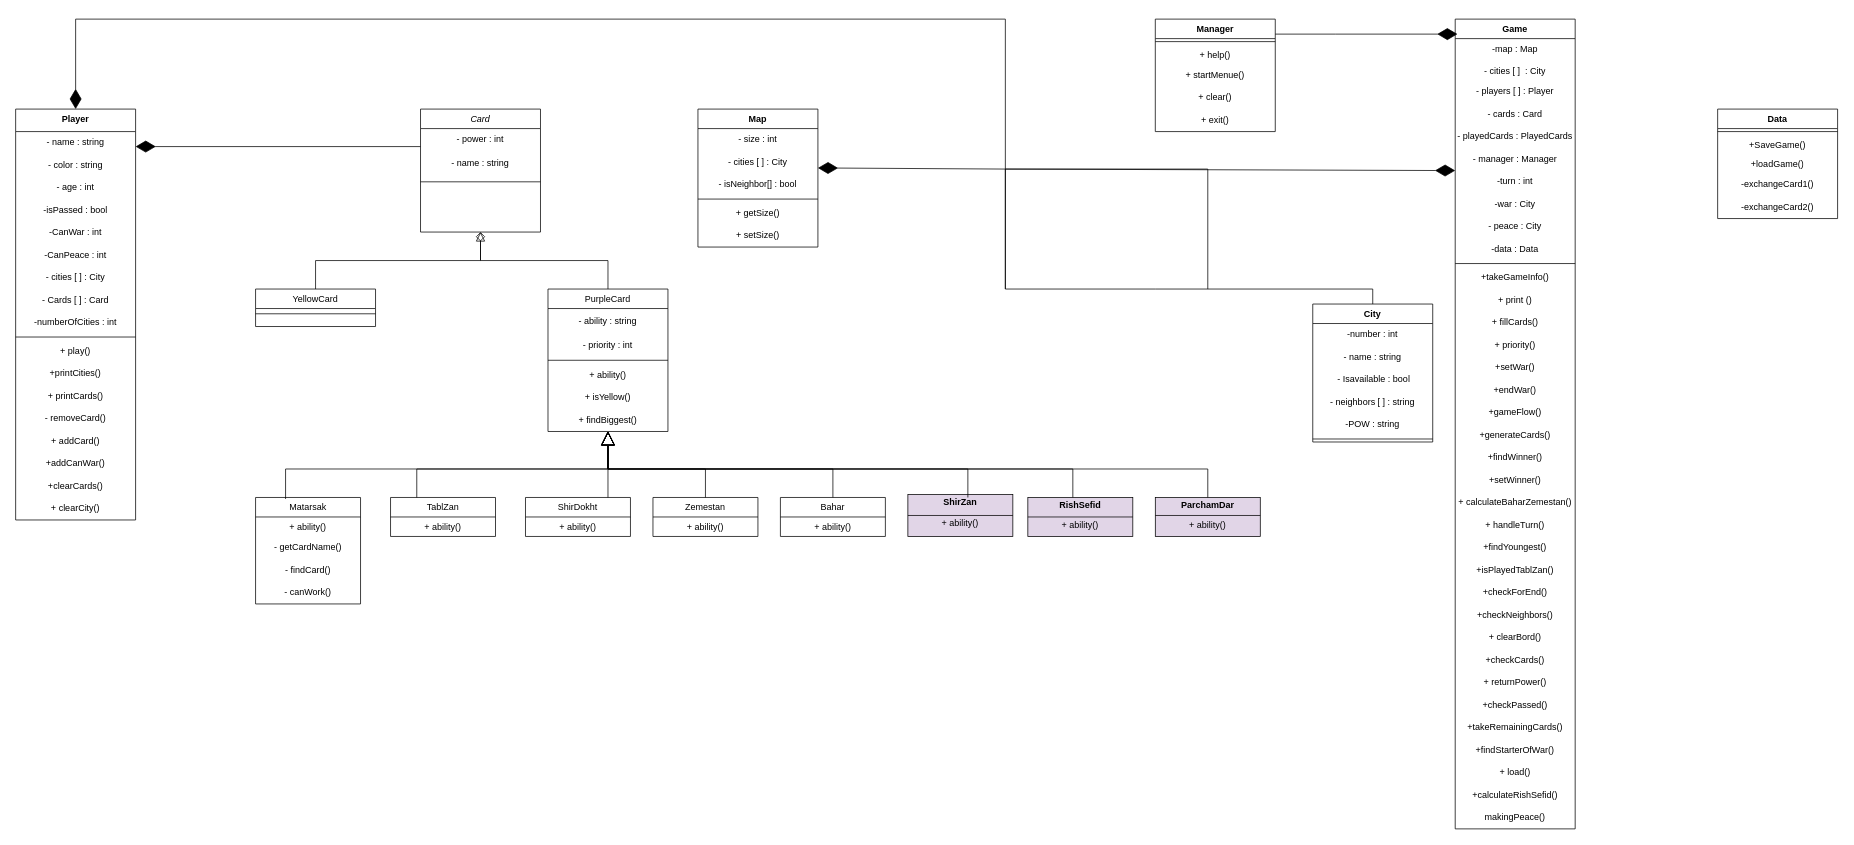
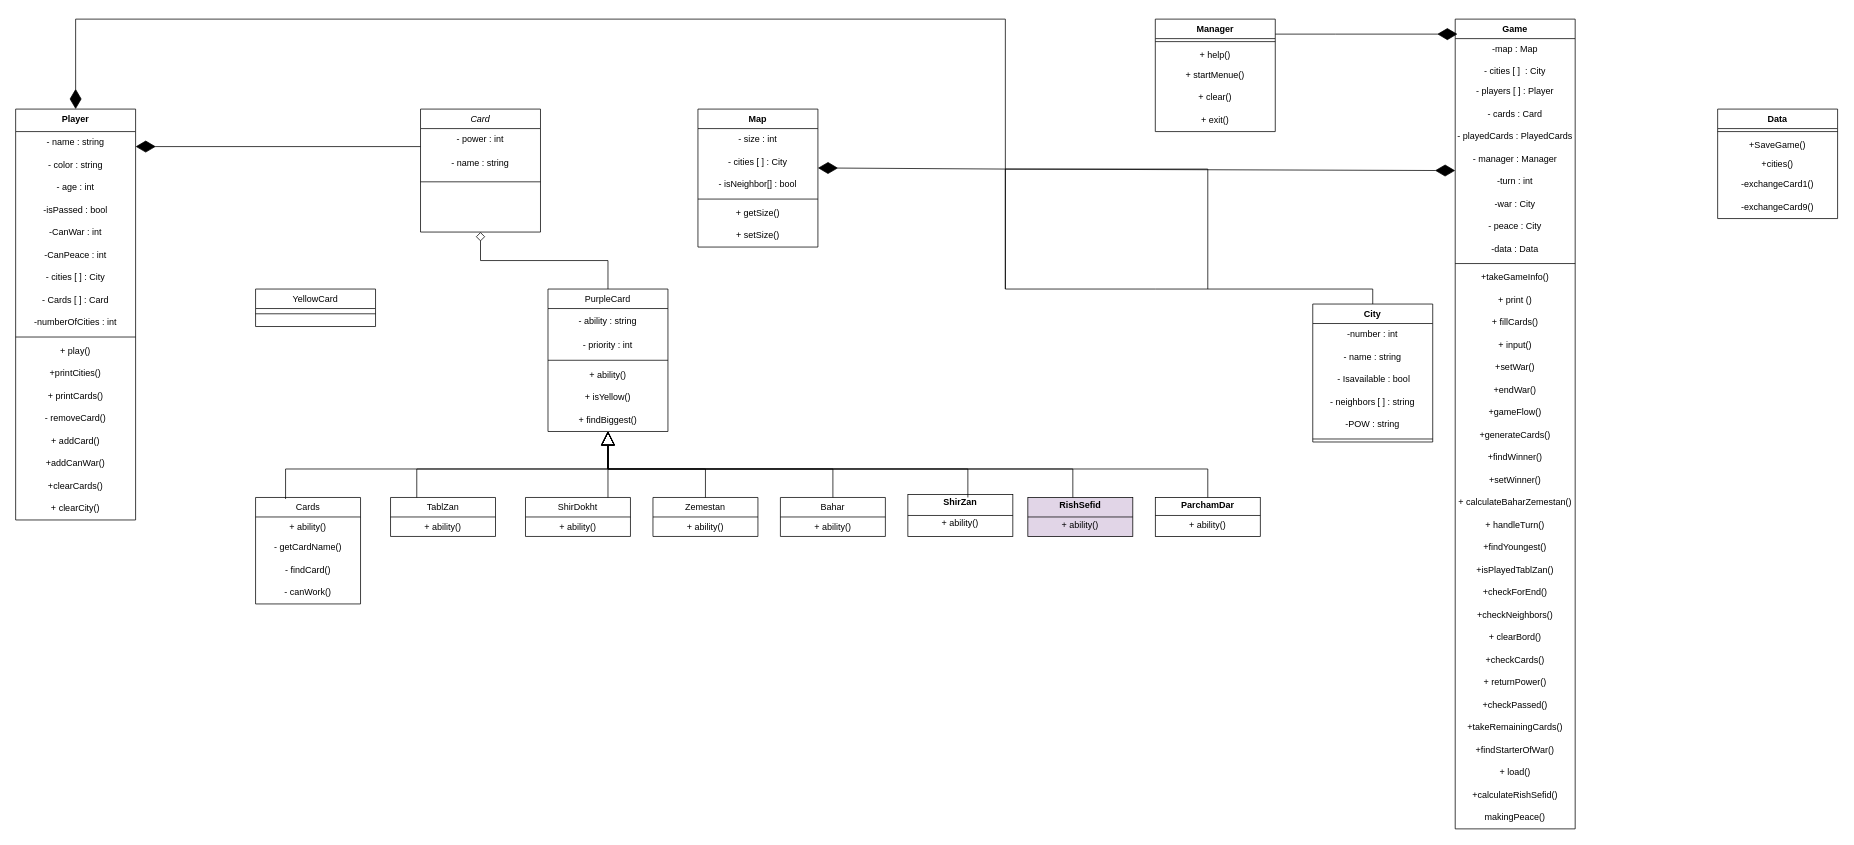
- <mxCell id="131" value="+loadGame()" style="text;strokeColor=none;fillColor=none;align=center;verticalAlign=top;spacingLeft=4;spacingRight=4;overflow=hidden;rotatable=0;points=[[0,0.5],[1,0.5]];portConstraint=eastwest;whiteSpace=wrap;html=1;" vertex="1" parent="128"><mxGeometry y="60" width="160" height="26" as="geometry" /></mxCell>
+ <mxCell id="131" value="+cities()" style="text;strokeColor=none;fillColor=none;align=center;verticalAlign=top;spacingLeft=4;spacingRight=4;overflow=hidden;rotatable=0;points=[[0,0.5],[1,0.5]];portConstraint=eastwest;whiteSpace=wrap;html=1;" vertex="1" parent="128"><mxGeometry y="60" width="160" height="26" as="geometry" /></mxCell>
- <mxCell id="133" value="-exchangeCard2()" style="text;strokeColor=none;align=center;fillColor=none;html=1;verticalAlign=middle;whiteSpace=wrap;rounded=0;" vertex="1" parent="128"><mxGeometry y="116" width="160" height="30" as="geometry" /></mxCell>
+ <mxCell id="133" value="-exchangeCard9()" style="text;strokeColor=none;align=center;fillColor=none;html=1;verticalAlign=middle;whiteSpace=wrap;rounded=0;" vertex="1" parent="128"><mxGeometry y="116" width="160" height="30" as="geometry" /></mxCell>
- <mxCell id="8" value="" style="endArrow=block;endSize=10;endFill=0;shadow=0;strokeWidth=1;rounded=0;curved=0;edgeStyle=elbowEdgeStyle;elbow=vertical;" parent="1" source="6" target="2" edge="1"><mxGeometry width="160" relative="1" as="geometry"><mxPoint x="540" y="223" as="sourcePoint" /><mxPoint x="540" y="223" as="targetPoint" /></mxGeometry></mxCell>
- <mxCell id="92" value="+ priority()" style="text;strokeColor=none;align=center;fillColor=none;html=1;verticalAlign=middle;whiteSpace=wrap;rounded=0;" parent="77" vertex="1"><mxGeometry y="420" width="160" height="30" as="geometry" /></mxCell>
+ <mxCell id="92" value="+ input()" style="text;strokeColor=none;align=center;fillColor=none;html=1;verticalAlign=middle;whiteSpace=wrap;rounded=0;" parent="77" vertex="1"><mxGeometry y="420" width="160" height="30" as="geometry" /></mxCell>
- <mxCell id="57" value="Matarsak" style="swimlane;fontStyle=0;childLayout=stackLayout;horizontal=1;startSize=26;fillColor=none;horizontalStack=0;resizeParent=1;resizeParentMax=0;resizeLast=0;collapsible=1;marginBottom=0;whiteSpace=wrap;html=1;" parent="1" vertex="1"><mxGeometry y="658" width="140" height="142" as="geometry" x="340" /></mxCell>
+ <mxCell id="57" value="Cards" style="swimlane;fontStyle=0;childLayout=stackLayout;horizontal=1;startSize=26;fillColor=none;horizontalStack=0;resizeParent=1;resizeParentMax=0;resizeLast=0;collapsible=1;marginBottom=0;whiteSpace=wrap;html=1;" parent="1" vertex="1"><mxGeometry y="658" width="140" height="142" as="geometry" x="340" /></mxCell>
- <mxCell id="116" value="&lt;p style=&quot;margin:0px;margin-top:4px;text-align:center;&quot;&gt;&lt;b&gt;ShirZan&lt;/b&gt;&lt;/p&gt;" style="verticalAlign=top;align=left;overflow=fill;html=1;whiteSpace=wrap;fillColor=#e1d5e7;" vertex="1" parent="1"><mxGeometry x="1210" y="654" width="140" height="56" as="geometry" /></mxCell>
+ <mxCell id="116" value="&lt;p style=&quot;margin:0px;margin-top:4px;text-align:center;&quot;&gt;&lt;b&gt;ShirZan&lt;/b&gt;&lt;/p&gt;" style="verticalAlign=top;align=left;overflow=fill;html=1;whiteSpace=wrap;" vertex="1" parent="1"><mxGeometry x="1210" y="654" width="140" height="56" as="geometry" /></mxCell>
- <mxCell id="118" value="&lt;p style=&quot;margin:0px;margin-top:4px;text-align:center;&quot;&gt;&lt;b&gt;ParchamDar&lt;/b&gt;&lt;/p&gt;" style="verticalAlign=top;align=left;overflow=fill;html=1;whiteSpace=wrap;fillColor=#e1d5e7;" vertex="1" parent="1"><mxGeometry x="1540" y="658" width="140" height="52" as="geometry" /></mxCell>
+ <mxCell id="118" value="&lt;p style=&quot;margin:0px;margin-top:4px;text-align:center;&quot;&gt;&lt;b&gt;ParchamDar&lt;/b&gt;&lt;/p&gt;" style="verticalAlign=top;align=left;overflow=fill;html=1;whiteSpace=wrap;" vertex="1" parent="1"><mxGeometry x="1540" y="658" width="140" height="52" as="geometry" /></mxCell>
